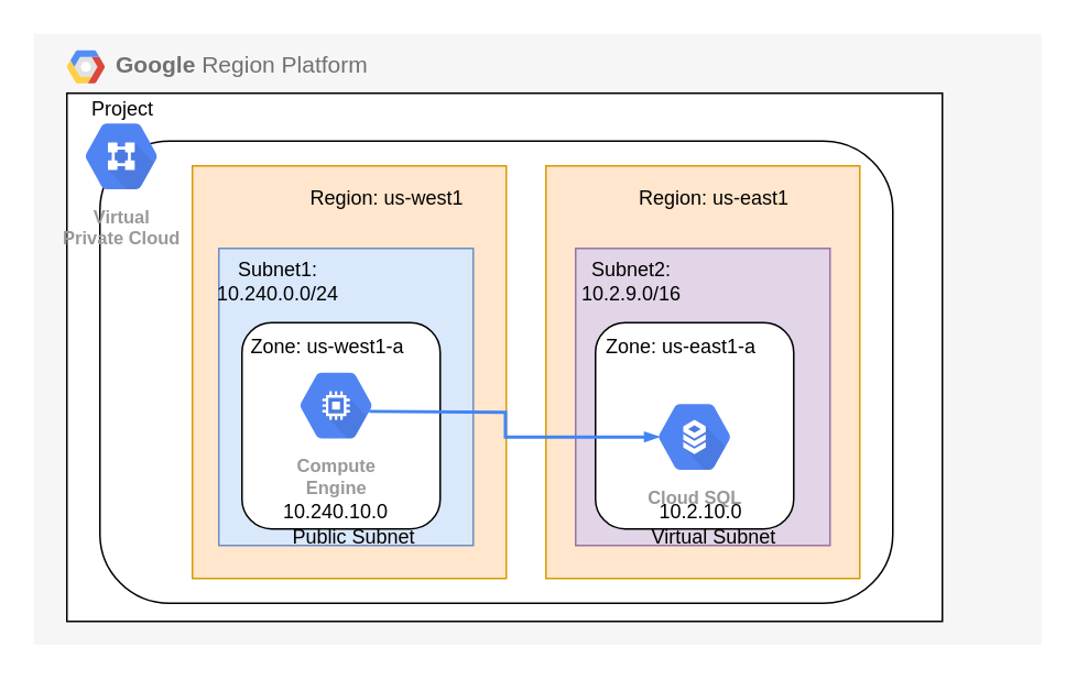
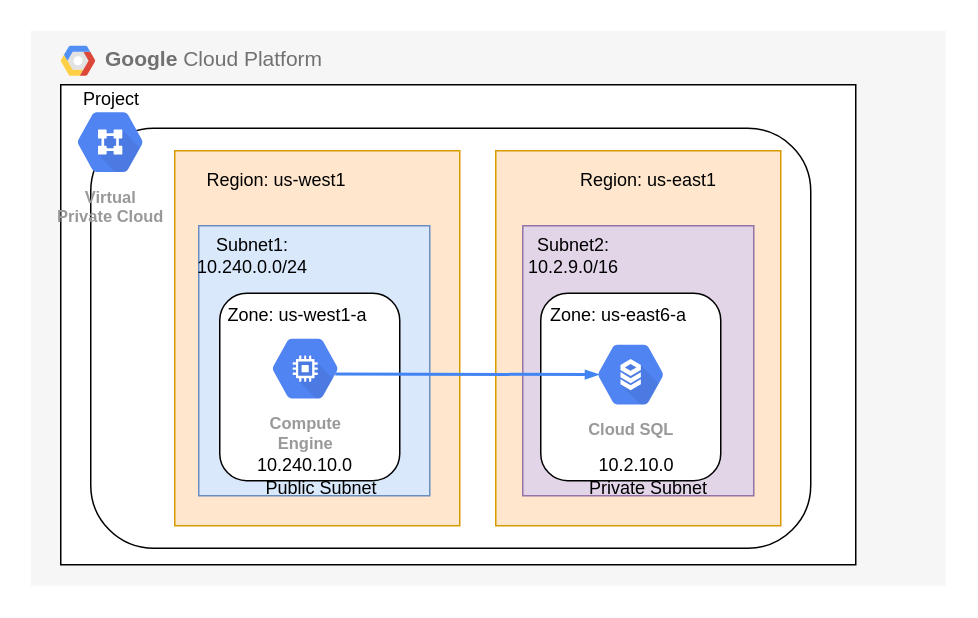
- <mxCell id="2" value="&lt;b&gt;Google &lt;/b&gt;Region Platform" style="fillColor=#F6F6F6;strokeColor=none;shadow=0;gradientColor=none;fontSize=14;align=left;spacing=10;fontColor=#717171;9E9E9E;verticalAlign=top;spacingTop=-4;fontStyle=0;spacingLeft=40;html=1;" vertex="1" parent="1"><mxGeometry x="20" y="20" width="610" height="370" as="geometry" /></mxCell>
+ <mxCell id="2" value="&lt;b&gt;Google &lt;/b&gt;Cloud Platform" style="fillColor=#F6F6F6;strokeColor=none;shadow=0;gradientColor=none;fontSize=14;align=left;spacing=10;fontColor=#717171;9E9E9E;verticalAlign=top;spacingTop=-4;fontStyle=0;spacingLeft=40;html=1;" vertex="1" parent="1"><mxGeometry x="20" y="20" width="610" height="370" as="geometry" /></mxCell>
- <mxCell id="11" value="Region: us-west1" style="text;html=1;strokeColor=none;fillColor=none;align=center;verticalAlign=middle;whiteSpace=wrap;rounded=0;" vertex="1" parent="1"><mxGeometry x="182" y="110" width="104" height="20" as="geometry" /></mxCell>
+ <mxCell id="11" value="Region: us-west1" style="text;html=1;strokeColor=none;fillColor=none;align=center;verticalAlign=middle;whiteSpace=wrap;rounded=0;" vertex="1" parent="1"><mxGeometry x="132" y="110" width="104" height="20" as="geometry" /></mxCell>
- <mxCell id="18" value="Zone: us-east1-a" style="text;html=1;strokeColor=none;fillColor=none;align=center;verticalAlign=middle;whiteSpace=wrap;rounded=0;" vertex="1" parent="1"><mxGeometry x="360" y="200" width="104" height="20" as="geometry" /></mxCell>
+ <mxCell id="18" value="Zone: us-east6-a" style="text;html=1;strokeColor=none;fillColor=none;align=center;verticalAlign=middle;whiteSpace=wrap;rounded=0;" vertex="1" parent="1"><mxGeometry x="360" y="200" width="104" height="20" as="geometry" /></mxCell>
- <mxCell id="22" value="Cloud SQL" style="html=1;fillColor=#5184F3;strokeColor=none;verticalAlign=top;labelPosition=center;verticalLabelPosition=bottom;align=center;spacingTop=-6;fontSize=11;fontStyle=1;fontColor=#999999;shape=mxgraph.gcp2.hexIcon;prIcon=cloud_sql" vertex="1" parent="1"><mxGeometry x="387" y="235" width="66" height="58.5" as="geometry" /></mxCell>
+ <mxCell id="22" value="Cloud SQL" style="html=1;fillColor=#5184F3;strokeColor=none;verticalAlign=top;labelPosition=center;verticalLabelPosition=bottom;align=center;spacingTop=-6;fontSize=11;fontStyle=1;fontColor=#999999;shape=mxgraph.gcp2.hexIcon;prIcon=cloud_sql" vertex="1" parent="1"><mxGeometry x="387" y="220" width="66" height="58.5" as="geometry" /></mxCell>
- <mxCell id="26" value="Virtual Subnet" style="text;html=1;strokeColor=none;fillColor=none;align=center;verticalAlign=middle;whiteSpace=wrap;rounded=0;" vertex="1" parent="1"><mxGeometry x="387" y="315" width="90" height="20" as="geometry" /></mxCell>
+ <mxCell id="26" value="Private Subnet" style="text;html=1;strokeColor=none;fillColor=none;align=center;verticalAlign=middle;whiteSpace=wrap;rounded=0;" vertex="1" parent="1"><mxGeometry x="387" y="315" width="90" height="20" as="geometry" /></mxCell>
